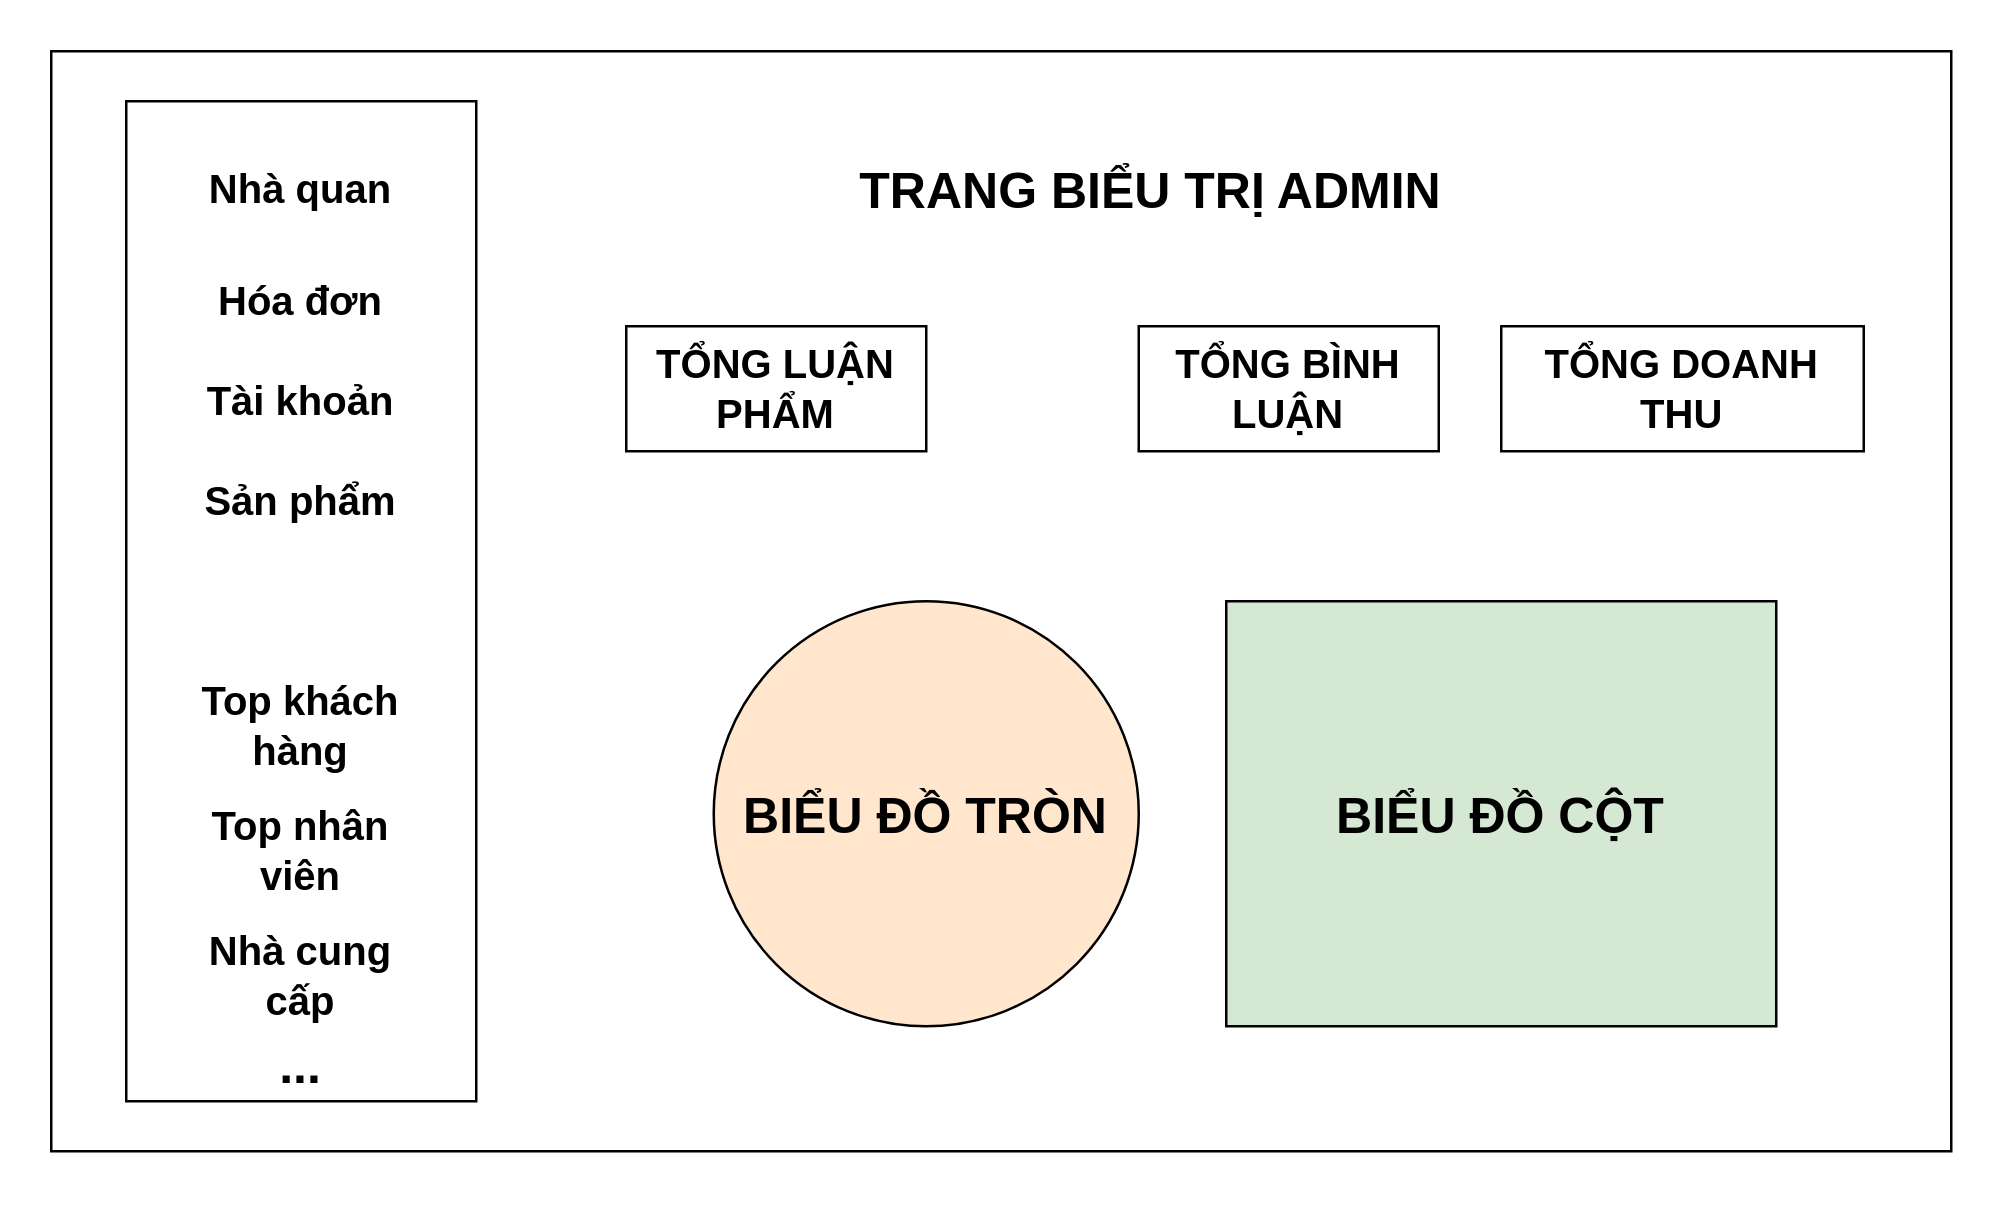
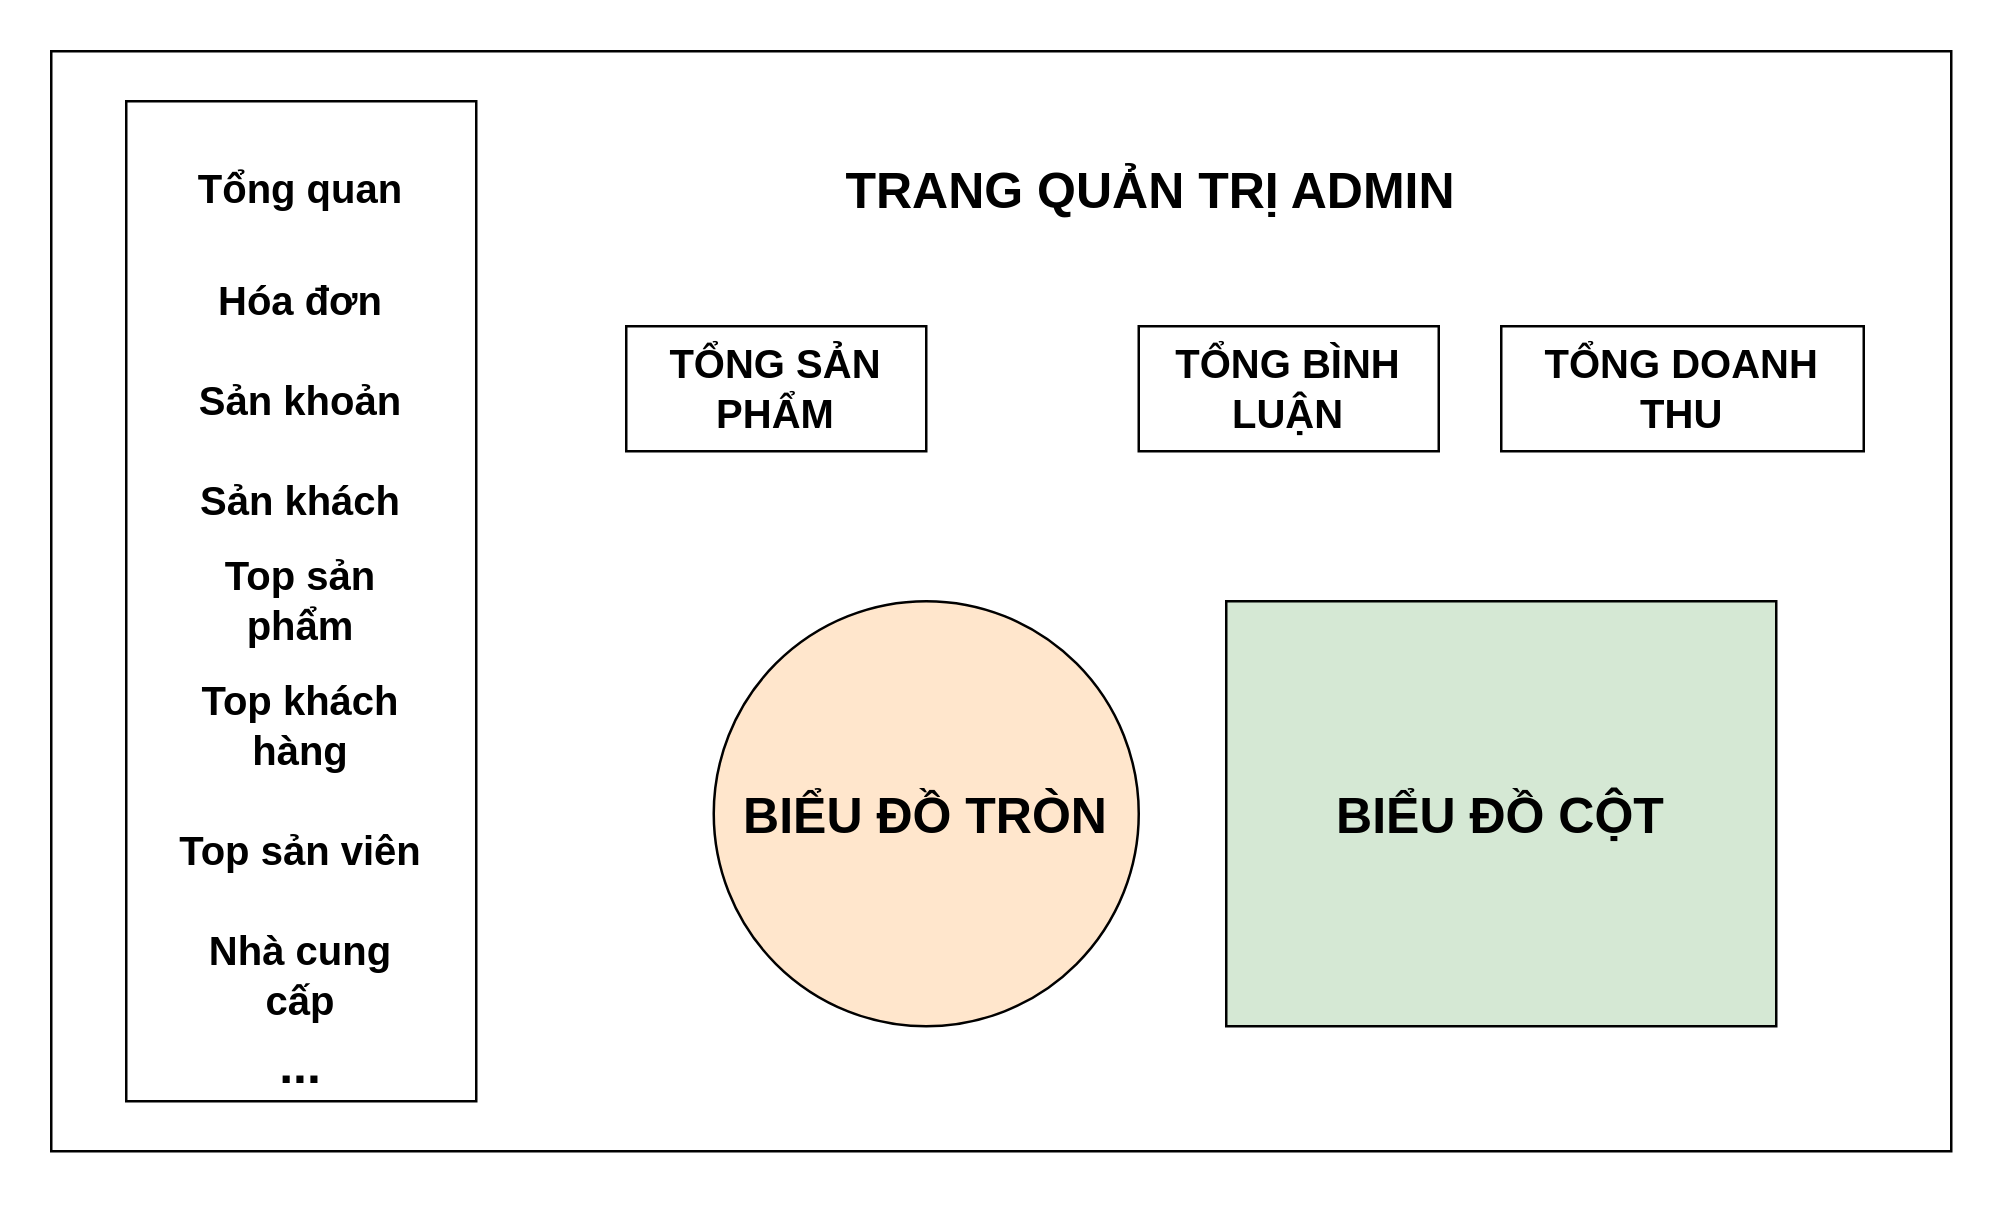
- <mxCell id="5" value="Nhà quan" style="text;html=1;strokeColor=none;fillColor=none;align=center;verticalAlign=middle;whiteSpace=wrap;rounded=0;fontSize=16;fontStyle=1" vertex="1" parent="1"><mxGeometry x="70" y="55" width="100" height="40" as="geometry" /></mxCell>
+ <mxCell id="5" value="Tổng quan" style="text;html=1;strokeColor=none;fillColor=none;align=center;verticalAlign=middle;whiteSpace=wrap;rounded=0;fontSize=16;fontStyle=1" vertex="1" parent="1"><mxGeometry x="70" y="55" width="100" height="40" as="geometry" /></mxCell>
- <mxCell id="4" value="&lt;font style=&quot;font-size: 20px;&quot;&gt;&lt;b&gt;TRANG BIỂU TRỊ ADMIN&lt;/b&gt;&lt;/font&gt;" style="text;html=1;strokeColor=none;fillColor=none;align=center;verticalAlign=middle;whiteSpace=wrap;rounded=0;" vertex="1" parent="1"><mxGeometry x="320" y="50" width="280" height="50" as="geometry" /></mxCell>
+ <mxCell id="4" value="&lt;font style=&quot;font-size: 20px;&quot;&gt;&lt;b&gt;TRANG QUẢN TRỊ ADMIN&lt;/b&gt;&lt;/font&gt;" style="text;html=1;strokeColor=none;fillColor=none;align=center;verticalAlign=middle;whiteSpace=wrap;rounded=0;" vertex="1" parent="1"><mxGeometry x="320" y="50" width="280" height="50" as="geometry" /></mxCell>
- <mxCell id="13" value="TỔNG LUẬN PHẨM" style="rounded=0;whiteSpace=wrap;html=1;fontSize=16;fontStyle=1" vertex="1" parent="1"><mxGeometry x="250" y="130" width="120" height="50" as="geometry" /></mxCell>
+ <mxCell id="13" value="TỔNG SẢN PHẨM" style="rounded=0;whiteSpace=wrap;html=1;fontSize=16;fontStyle=1" vertex="1" parent="1"><mxGeometry x="250" y="130" width="120" height="50" as="geometry" /></mxCell>
- <mxCell id="7" value="Tài khoản" style="text;html=1;strokeColor=none;fillColor=none;align=center;verticalAlign=middle;whiteSpace=wrap;rounded=0;fontSize=16;fontStyle=1" vertex="1" parent="1"><mxGeometry x="70" y="140" width="100" height="40" as="geometry" /></mxCell>
+ <mxCell id="7" value="Sản khoản" style="text;html=1;strokeColor=none;fillColor=none;align=center;verticalAlign=middle;whiteSpace=wrap;rounded=0;fontSize=16;fontStyle=1" vertex="1" parent="1"><mxGeometry x="70" y="140" width="100" height="40" as="geometry" /></mxCell>
- <mxCell id="8" value="Sản phẩm" style="text;html=1;strokeColor=none;fillColor=none;align=center;verticalAlign=middle;whiteSpace=wrap;rounded=0;fontSize=16;fontStyle=1" vertex="1" parent="1"><mxGeometry x="70" y="180" width="100" height="40" as="geometry" /></mxCell>
+ <mxCell id="8" value="Sản khách" style="text;html=1;strokeColor=none;fillColor=none;align=center;verticalAlign=middle;whiteSpace=wrap;rounded=0;fontSize=16;fontStyle=1" vertex="1" parent="1"><mxGeometry x="70" y="180" width="100" height="40" as="geometry" /></mxCell>
+ <mxCell id="9" value="Top sản phẩm" style="text;html=1;strokeColor=none;fillColor=none;align=center;verticalAlign=middle;whiteSpace=wrap;rounded=0;fontSize=16;fontStyle=1" vertex="1" parent="1"><mxGeometry x="70" y="220" width="100" height="40" as="geometry" /></mxCell>
- <mxCell id="11" value="Top nhân viên" style="text;html=1;strokeColor=none;fillColor=none;align=center;verticalAlign=middle;whiteSpace=wrap;rounded=0;fontSize=16;fontStyle=1" vertex="1" parent="1"><mxGeometry x="70" y="320" width="100" height="40" as="geometry" /></mxCell>
+ <mxCell id="11" value="Top sản viên" style="text;html=1;strokeColor=none;fillColor=none;align=center;verticalAlign=middle;whiteSpace=wrap;rounded=0;fontSize=16;fontStyle=1" vertex="1" parent="1"><mxGeometry x="70" y="320" width="100" height="40" as="geometry" /></mxCell>
